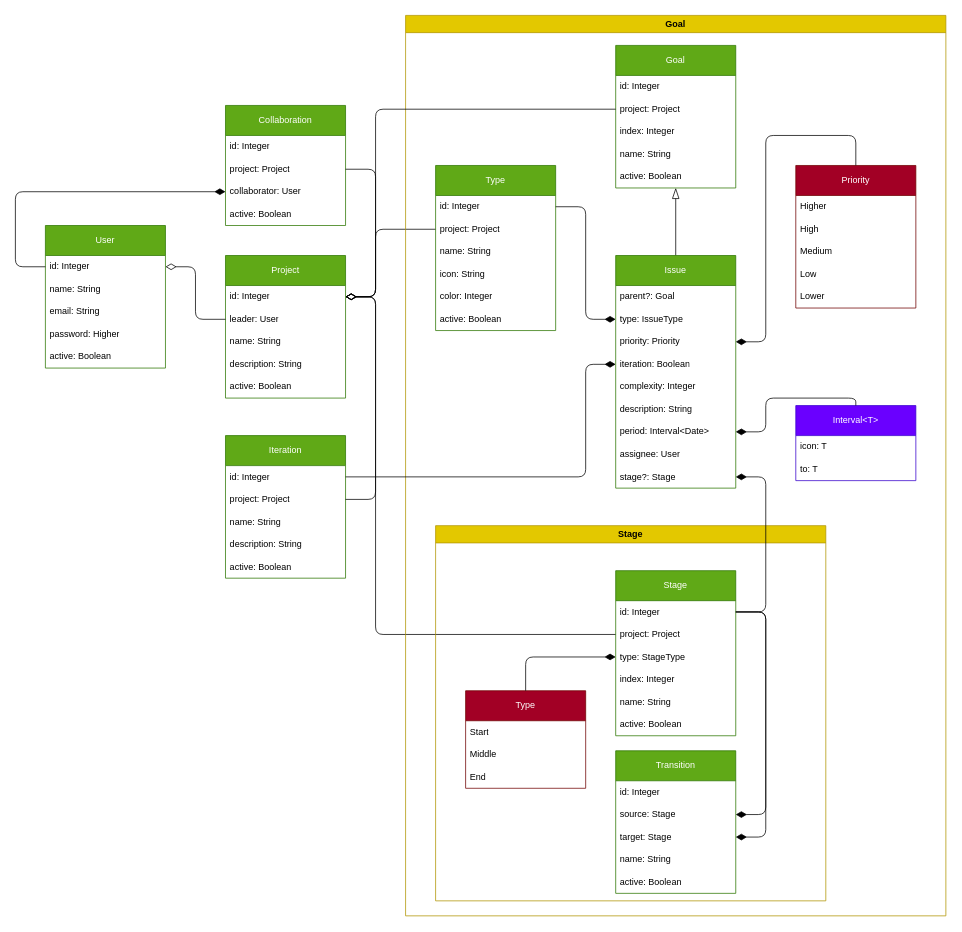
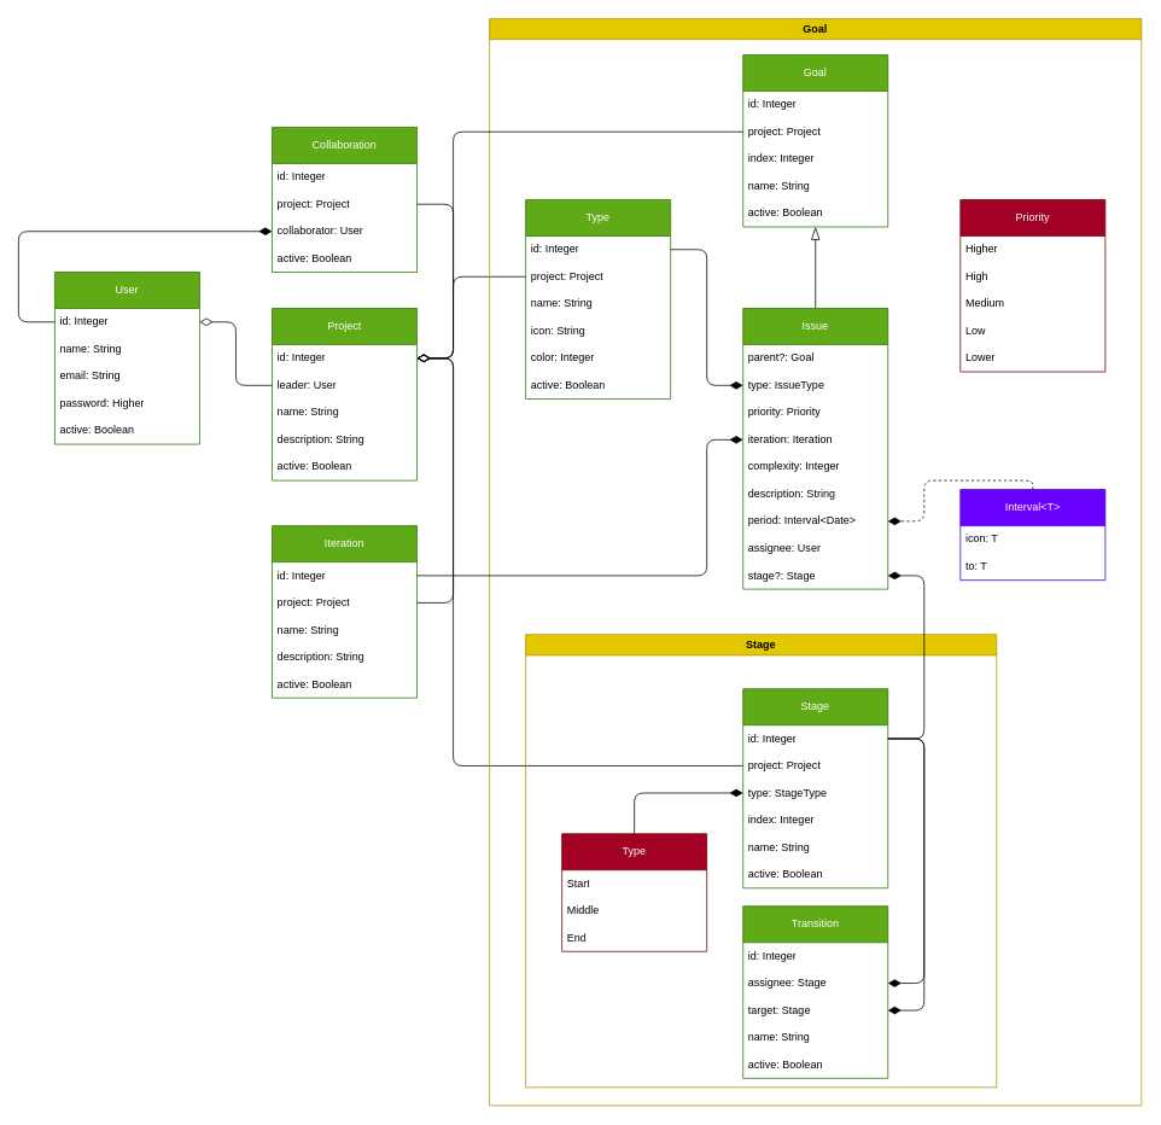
- <mxCell id="82" style="edgeStyle=orthogonalEdgeStyle;html=1;exitX=0.5;exitY=0;exitDx=0;exitDy=0;entryX=1;entryY=0.5;entryDx=0;entryDy=0;endArrow=diamondThin;endFill=1;endSize=12;" parent="31" source="68" target="56" edge="1"><mxGeometry relative="1" as="geometry"><Array as="points"><mxPoint x="600" y="160" /><mxPoint x="480" y="160" /><mxPoint x="480" y="435" /></Array></mxGeometry></mxCell>
- <mxCell id="57" value="iteration: Boolean" style="text;strokeColor=none;fillColor=none;align=left;verticalAlign=middle;spacingLeft=4;spacingRight=4;overflow=hidden;points=[[0,0.5],[1,0.5]];portConstraint=eastwest;rotatable=0;whiteSpace=wrap;html=1;" parent="53" vertex="1"><mxGeometry y="130" width="160" height="30" as="geometry" /></mxCell>
+ <mxCell id="57" value="iteration: Iteration" style="text;strokeColor=none;fillColor=none;align=left;verticalAlign=middle;spacingLeft=4;spacingRight=4;overflow=hidden;points=[[0,0.5],[1,0.5]];portConstraint=eastwest;rotatable=0;whiteSpace=wrap;html=1;" parent="53" vertex="1"><mxGeometry y="130" width="160" height="30" as="geometry" /></mxCell>
- <mxCell id="67" style="edgeStyle=orthogonalEdgeStyle;html=1;exitX=0.5;exitY=0;exitDx=0;exitDy=0;entryX=1;entryY=0.5;entryDx=0;entryDy=0;endArrow=diamondThin;endFill=1;endSize=12;" parent="31" source="64" target="60" edge="1"><mxGeometry relative="1" as="geometry" /></mxCell>
+ <mxCell id="67" style="edgeStyle=orthogonalEdgeStyle;html=1;exitX=0.5;exitY=0;exitDx=0;exitDy=0;entryX=1;entryY=0.5;entryDx=0;entryDy=0;endArrow=diamondThin;endFill=1;endSize=12;dashed=1;" parent="31" source="64" target="60" edge="1"><mxGeometry relative="1" as="geometry" /></mxCell>
- <mxCell id="42" value="source: Stage" style="text;strokeColor=none;fillColor=none;align=left;verticalAlign=middle;spacingLeft=4;spacingRight=4;overflow=hidden;points=[[0,0.5],[1,0.5]];portConstraint=eastwest;rotatable=0;whiteSpace=wrap;html=1;" parent="40" vertex="1"><mxGeometry y="70" width="160" height="30" as="geometry" /></mxCell>
+ <mxCell id="42" value="assignee: Stage" style="text;strokeColor=none;fillColor=none;align=left;verticalAlign=middle;spacingLeft=4;spacingRight=4;overflow=hidden;points=[[0,0.5],[1,0.5]];portConstraint=eastwest;rotatable=0;whiteSpace=wrap;html=1;" parent="40" vertex="1"><mxGeometry y="70" width="160" height="30" as="geometry" /></mxCell>
